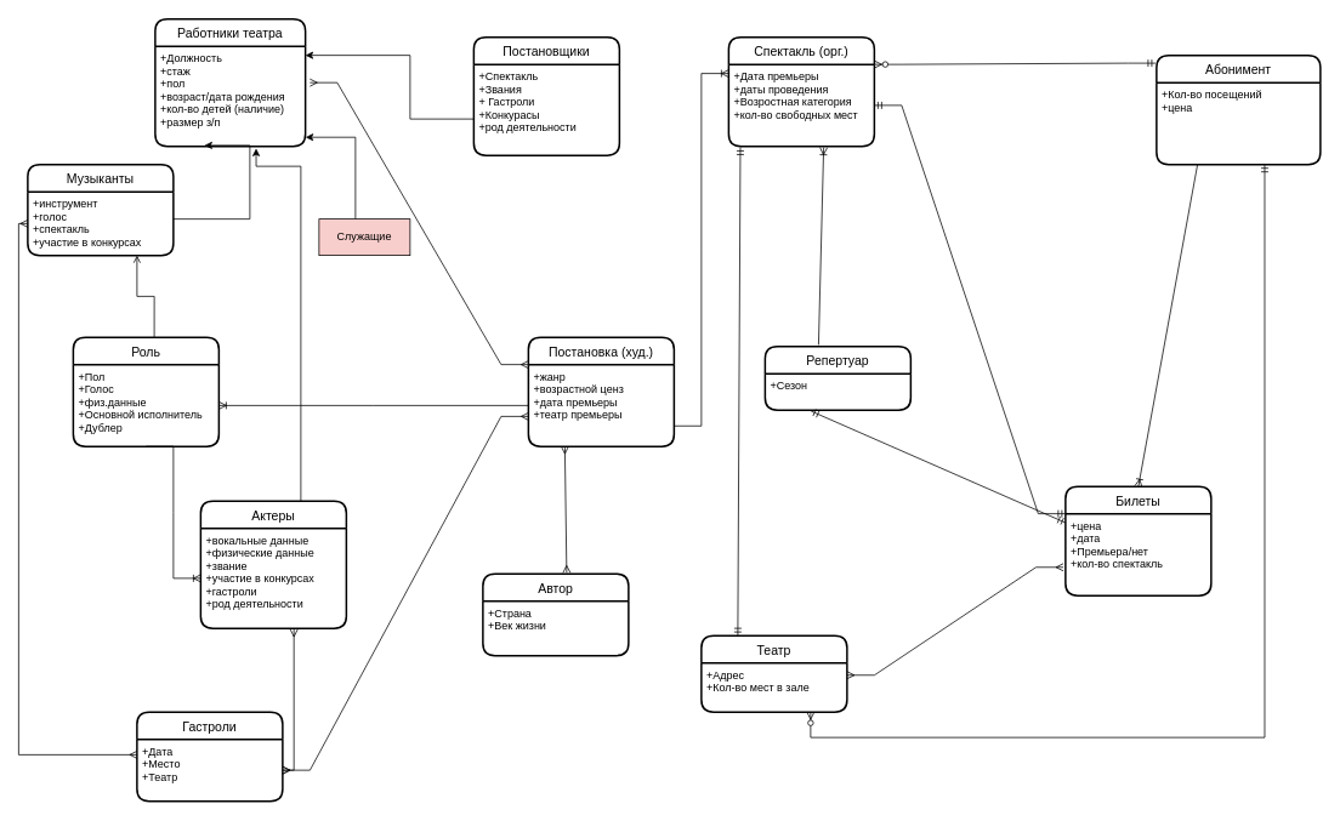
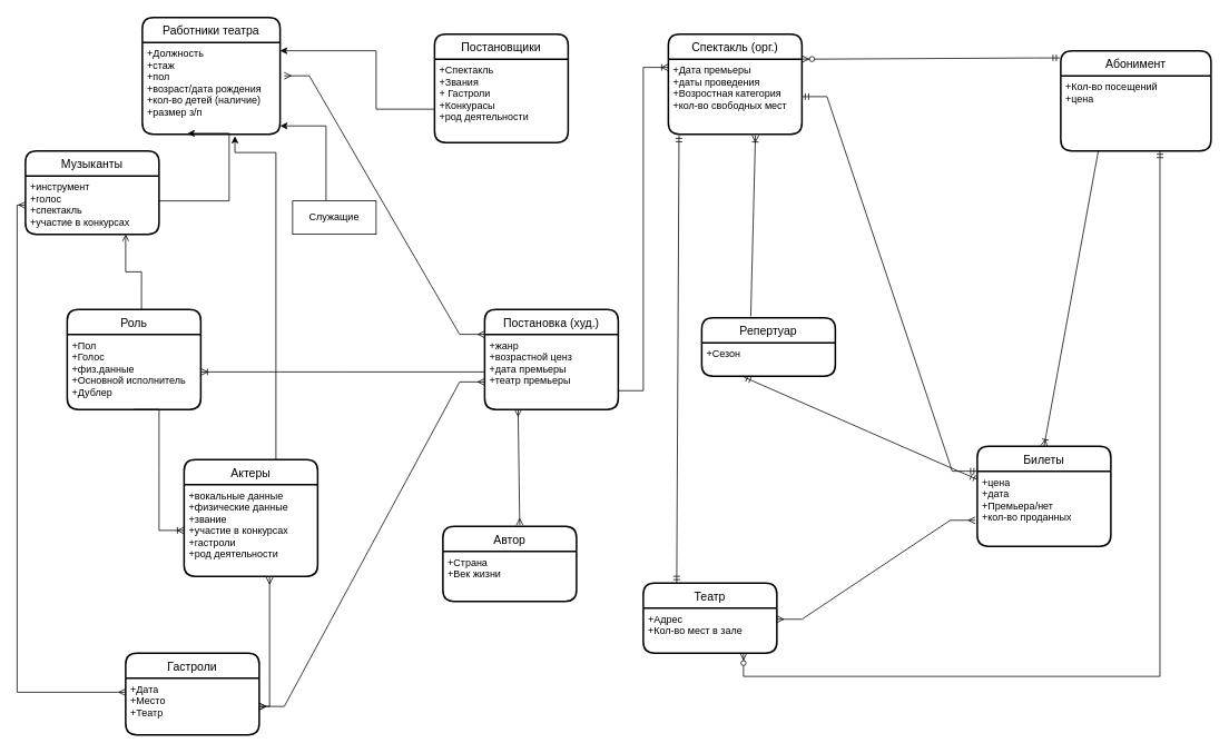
- <mxCell id="34" value="Служащие" style="whiteSpace=wrap;html=1;align=center;fillColor=#f8cecc;" parent="1" vertex="1"><mxGeometry x="350" y="240" width="100" height="40" as="geometry" /></mxCell>
+ <mxCell id="34" value="Служащие" style="whiteSpace=wrap;html=1;align=center;" parent="1" vertex="1"><mxGeometry x="350" y="240" width="100" height="40" as="geometry" /></mxCell>
- <mxCell id="30" value="+цена&#10;+дата&#10;+Премьера/нет&#10;+кол-во спектакль" style="align=left;strokeColor=none;fillColor=none;spacingLeft=4;fontSize=12;verticalAlign=top;resizable=0;rotatable=0;part=1;" parent="29" vertex="1"><mxGeometry y="30" width="160" height="90" as="geometry" /></mxCell>
+ <mxCell id="30" value="+цена&#10;+дата&#10;+Премьера/нет&#10;+кол-во проданных" style="align=left;strokeColor=none;fillColor=none;spacingLeft=4;fontSize=12;verticalAlign=top;resizable=0;rotatable=0;part=1;" parent="29" vertex="1"><mxGeometry y="30" width="160" height="90" as="geometry" /></mxCell>
